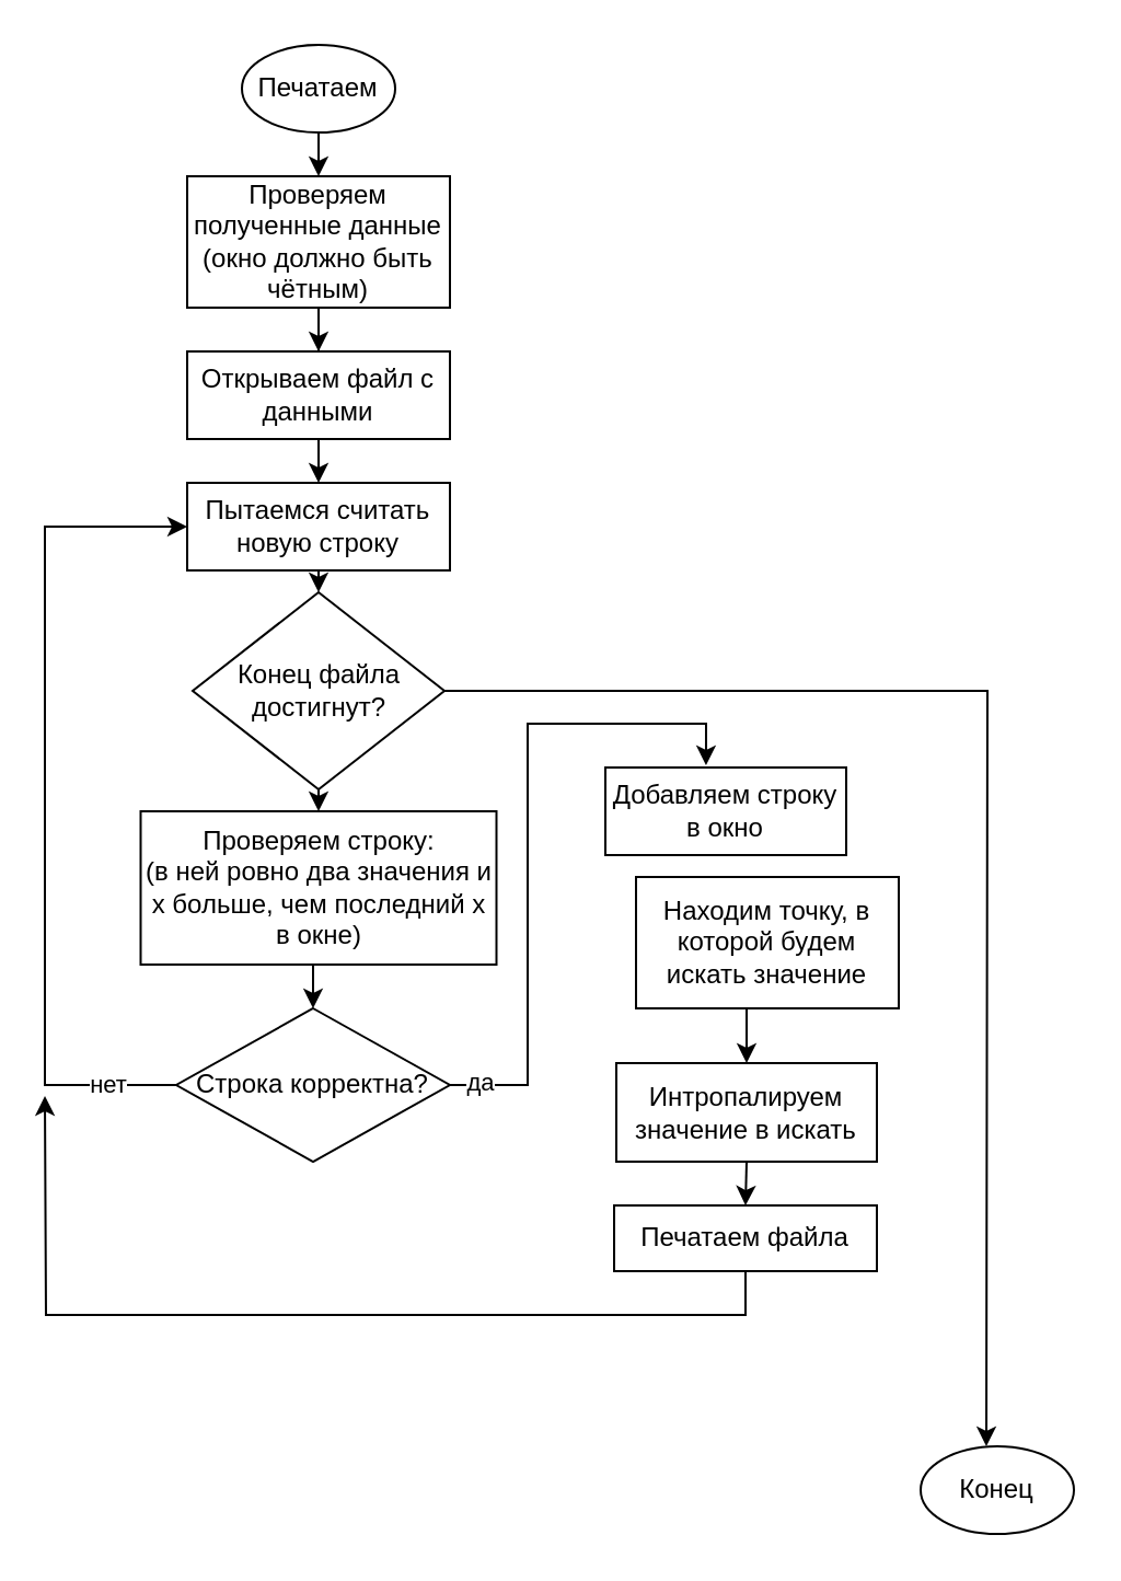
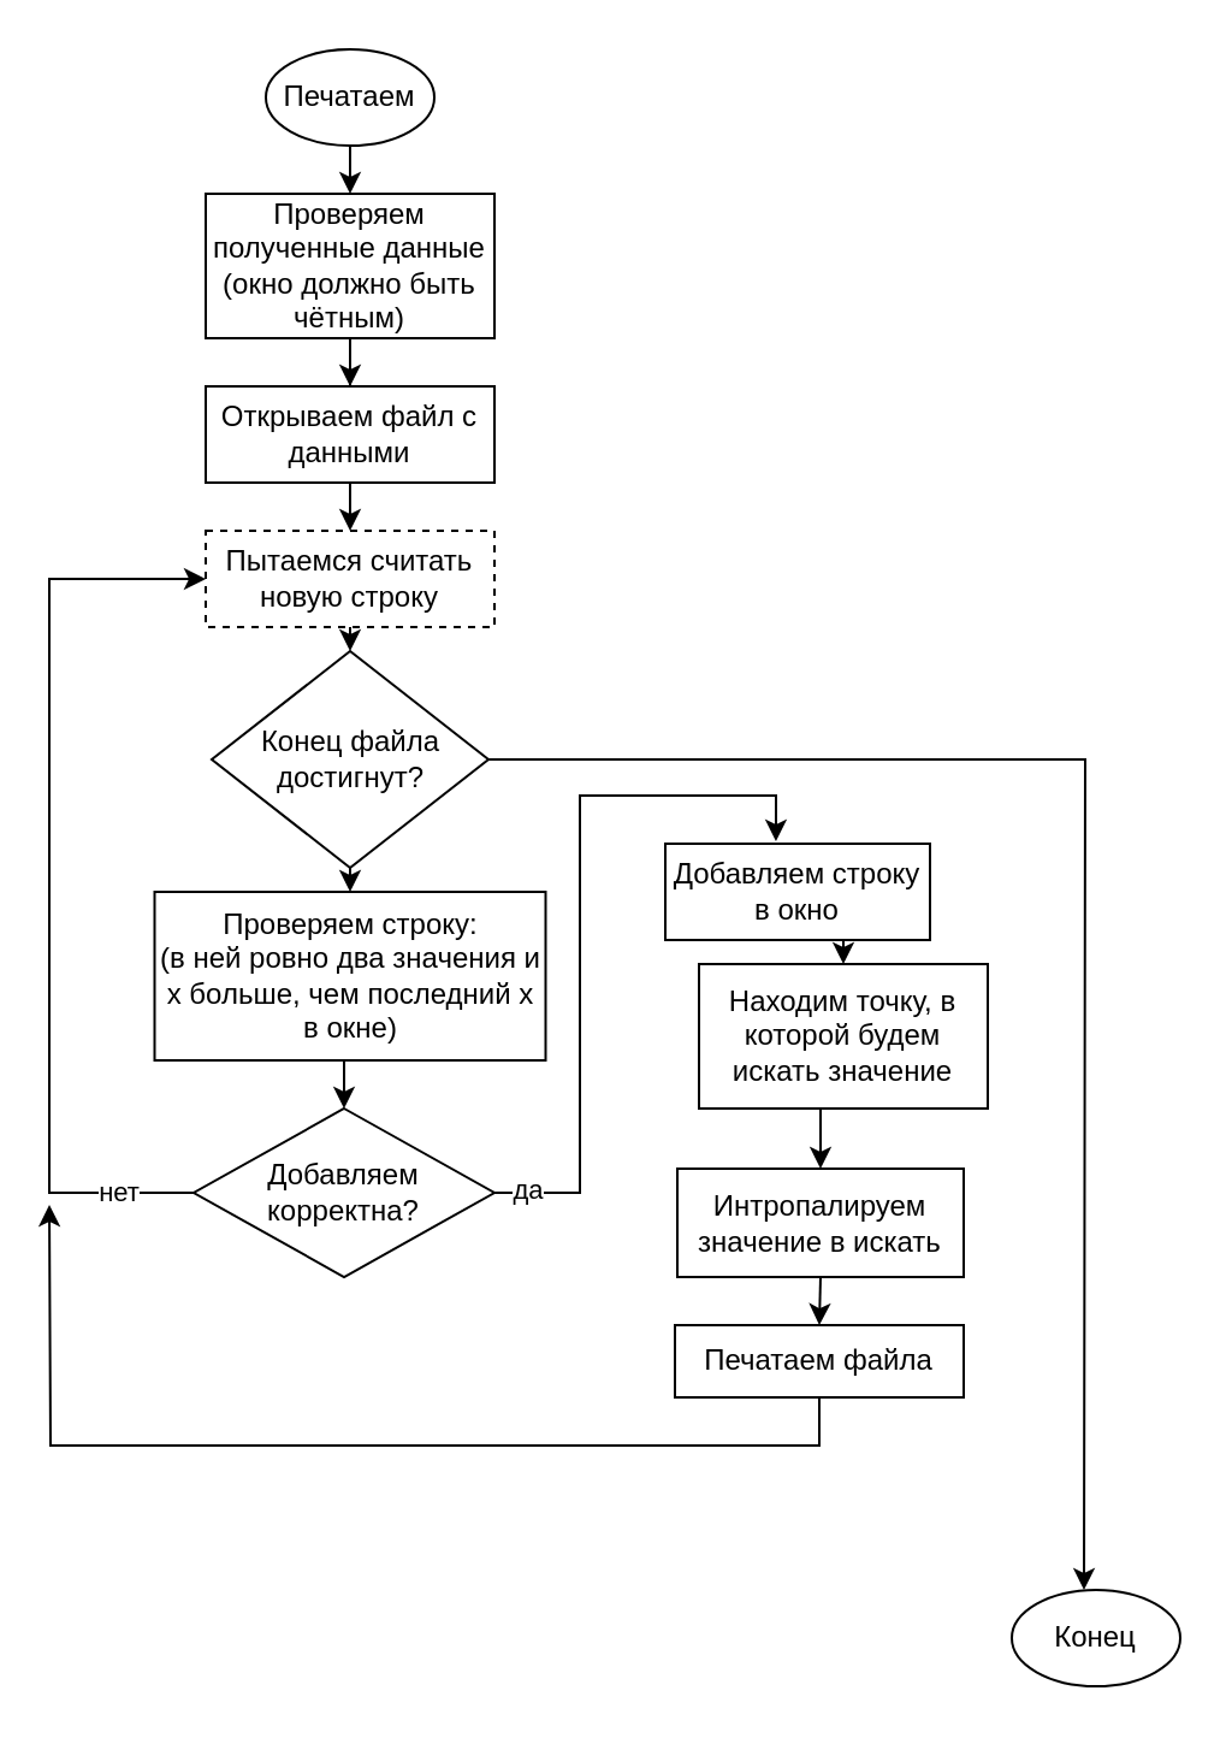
- <mxCell id="9" value="Пытаемся считать новую строку" style="rounded=0;whiteSpace=wrap;html=1;" vertex="1" parent="1"><mxGeometry x="85" y="220" width="120" height="40" as="geometry" /></mxCell>
+ <mxCell id="9" value="Пытаемся считать новую строку" style="rounded=0;whiteSpace=wrap;html=1;dashed=1;" vertex="1" parent="1"><mxGeometry x="85" y="220" width="120" height="40" as="geometry" /></mxCell>
+ <mxCell id="18" style="edgeStyle=orthogonalEdgeStyle;rounded=0;orthogonalLoop=1;jettySize=auto;html=1;exitX=0.5;exitY=1;exitDx=0;exitDy=0;entryX=0.5;entryY=0;entryDx=0;entryDy=0;" edge="1" parent="1" source="19" target="21"><mxGeometry relative="1" as="geometry" /></mxCell>
- <mxCell id="17" value="Строка корректна?" style="rhombus;whiteSpace=wrap;html=1;" vertex="1" parent="1"><mxGeometry x="80" y="460" width="125" height="70" as="geometry" /></mxCell>
+ <mxCell id="17" value="Добавляем корректна?" style="rhombus;whiteSpace=wrap;html=1;" vertex="1" parent="1"><mxGeometry x="80" y="460" width="125" height="70" as="geometry" /></mxCell>
